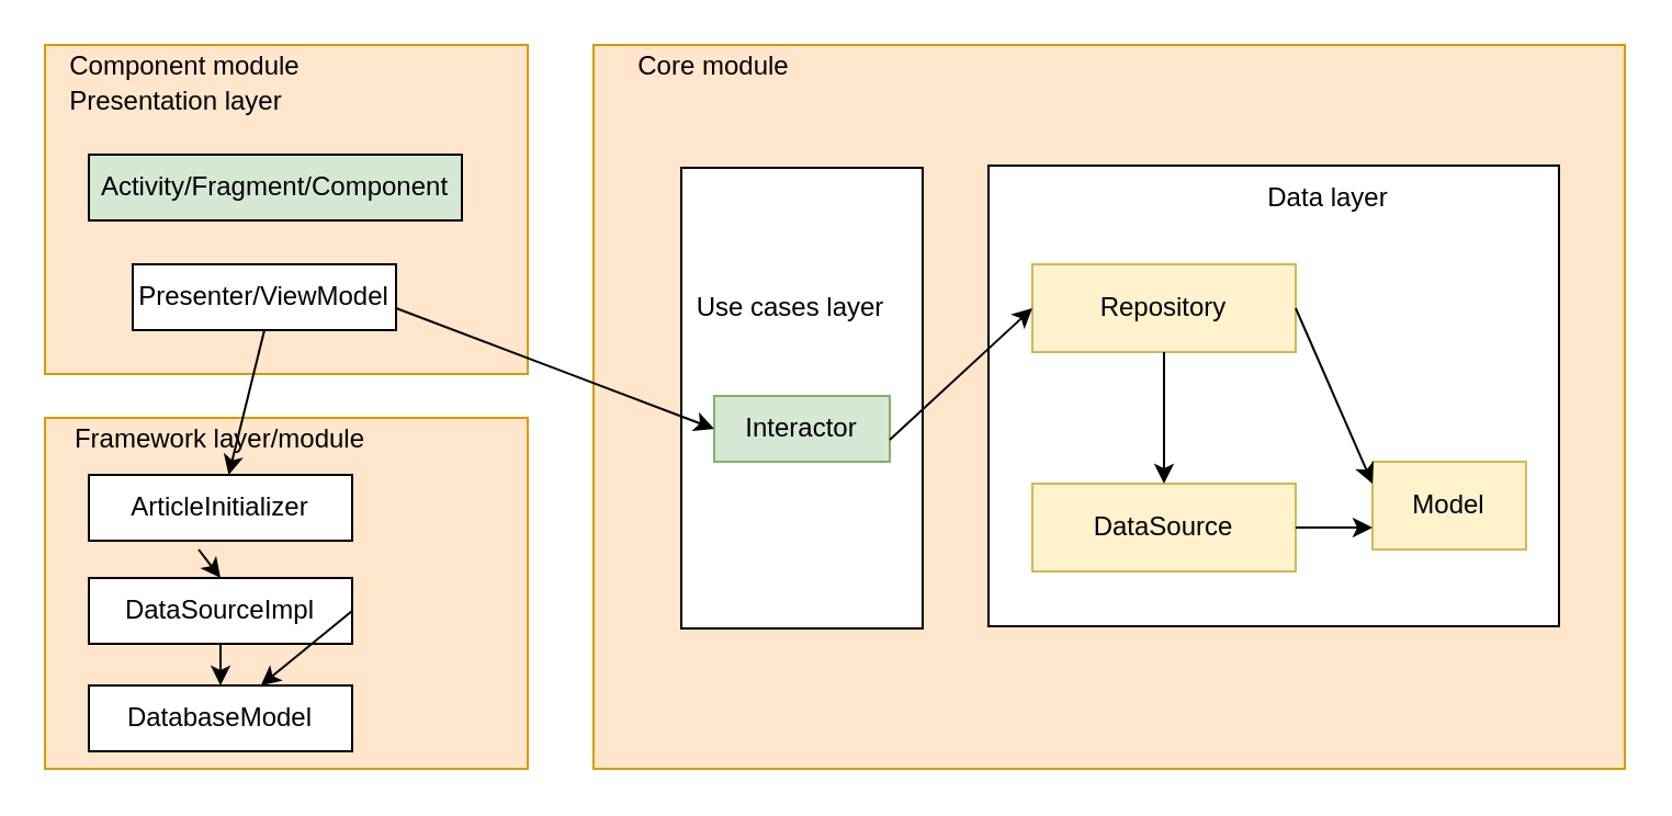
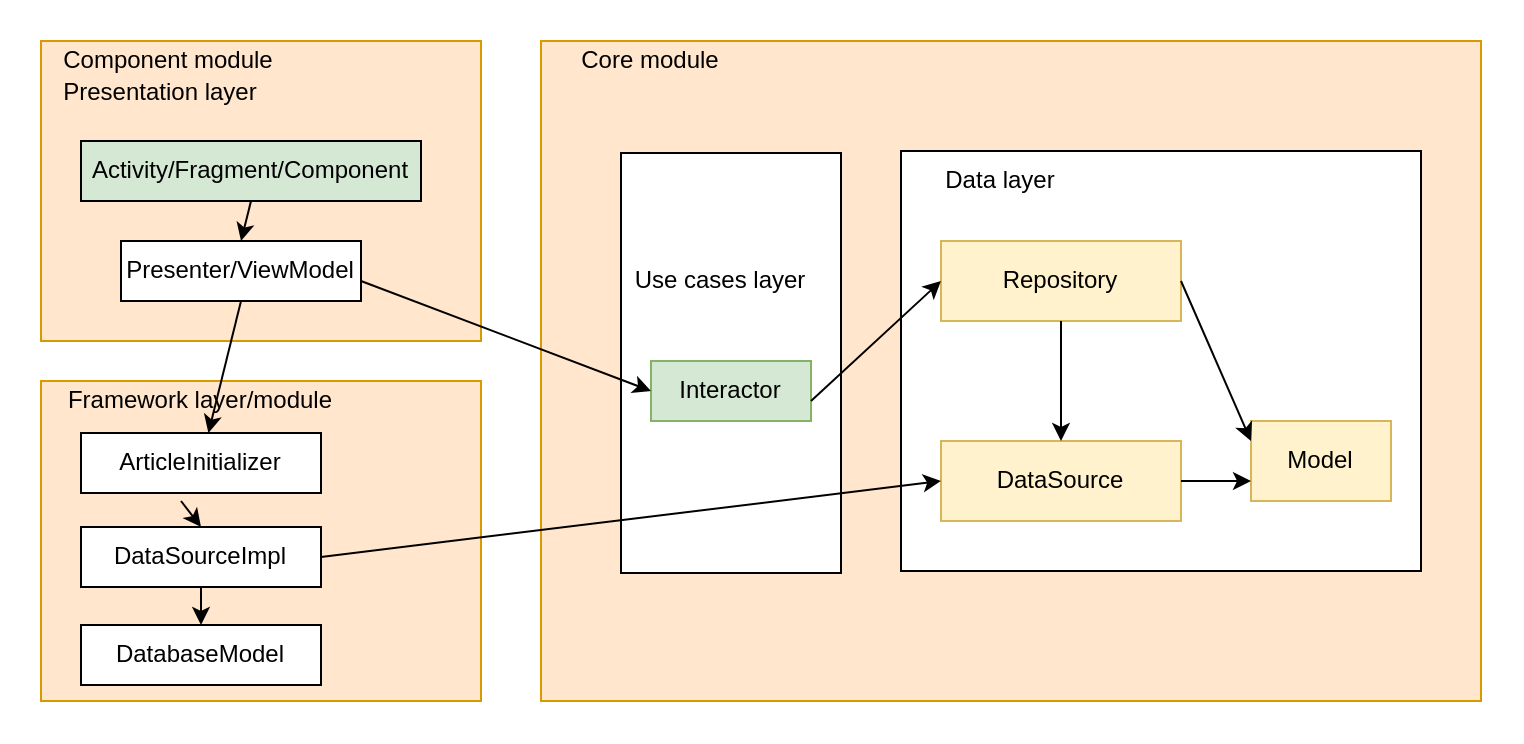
- <mxCell id="11" value="Data layer" style="text;html=1;strokeColor=none;fillColor=none;align=center;verticalAlign=middle;whiteSpace=wrap;rounded=0;" vertex="1" parent="1"><mxGeometry x="575" y="80" width="60" height="20" as="geometry" /></mxCell>
+ <mxCell id="11" value="Data layer" style="text;html=1;strokeColor=none;fillColor=none;align=center;verticalAlign=middle;whiteSpace=wrap;rounded=0;" vertex="1" parent="1"><mxGeometry x="470" y="80" width="60" height="20" as="geometry" /></mxCell>
+ <mxCell id="25" value="" style="endArrow=classic;html=1;entryX=0.5;entryY=0;entryDx=0;entryDy=0;exitX=0.5;exitY=1;exitDx=0;exitDy=0;" edge="1" parent="1" source="23" target="24"><mxGeometry width="50" height="50" relative="1" as="geometry"><mxPoint x="120" y="110" as="sourcePoint" /><mxPoint x="170" y="40" as="targetPoint" /></mxGeometry></mxCell>
- <mxCell id="22" value="" style="endArrow=classic;html=1;exitX=1;exitY=0.5;exitDx=0;exitDy=0;" edge="1" parent="1" source="19" target="20"><mxGeometry width="50" height="50" relative="1" as="geometry"><mxPoint x="160" y="270" as="sourcePoint" /><mxPoint x="210" y="220" as="targetPoint" /></mxGeometry></mxCell>
+ <mxCell id="22" value="" style="endArrow=classic;html=1;entryX=0;entryY=0.5;entryDx=0;entryDy=0;exitX=1;exitY=0.5;exitDx=0;exitDy=0;" edge="1" parent="1" source="19" target="6"><mxGeometry width="50" height="50" relative="1" as="geometry"><mxPoint x="160" y="270" as="sourcePoint" /><mxPoint x="210" y="220" as="targetPoint" /></mxGeometry></mxCell>
